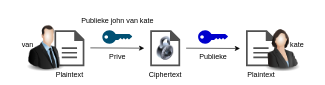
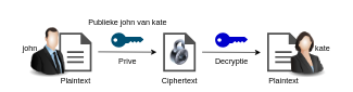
- <mxCell id="16" value="van" style="text;html=1;align=center;verticalAlign=middle;resizable=0;points=[];autosize=1;strokeColor=none;fillColor=none;" vertex="1" parent="1"><mxGeometry x="20" y="60" width="50" height="30" as="geometry" /></mxCell>
+ <mxCell id="16" value="john" style="text;html=1;align=center;verticalAlign=middle;resizable=0;points=[];autosize=1;strokeColor=none;fillColor=none;" vertex="1" parent="1"><mxGeometry x="20" y="60" width="50" height="30" as="geometry" /></mxCell>
- <mxCell id="12" value="Publieke" style="text;html=1;align=center;verticalAlign=middle;resizable=0;points=[];autosize=1;strokeColor=none;fillColor=none;" vertex="1" parent="1"><mxGeometry x="320" y="80" width="70" height="30" as="geometry" /></mxCell>
+ <mxCell id="12" value="Decryptie" style="text;html=1;align=center;verticalAlign=middle;resizable=0;points=[];autosize=1;strokeColor=none;fillColor=none;" vertex="1" parent="1"><mxGeometry x="320" y="80" width="70" height="30" as="geometry" /></mxCell>
